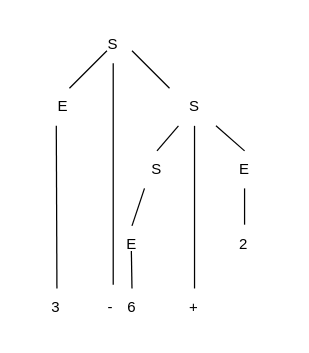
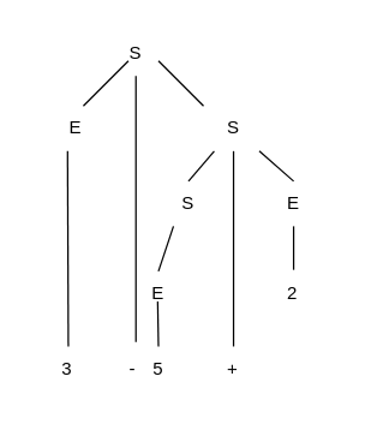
- <mxCell id="14" value="6" style="text;html=1;strokeColor=none;fillColor=none;align=center;verticalAlign=middle;whiteSpace=wrap;rounded=0;" vertex="1" parent="1"><mxGeometry x="100" y="230" width="10" height="30" as="geometry" /></mxCell>
+ <mxCell id="14" value="5" style="text;html=1;strokeColor=none;fillColor=none;align=center;verticalAlign=middle;whiteSpace=wrap;rounded=0;" vertex="1" parent="1"><mxGeometry x="100" y="230" width="10" height="30" as="geometry" /></mxCell>
